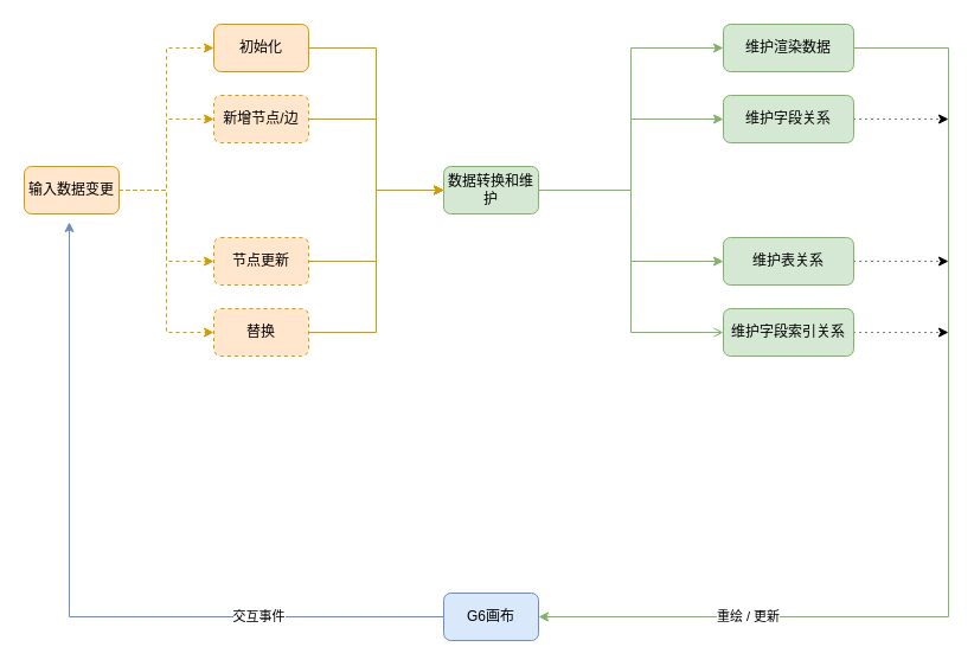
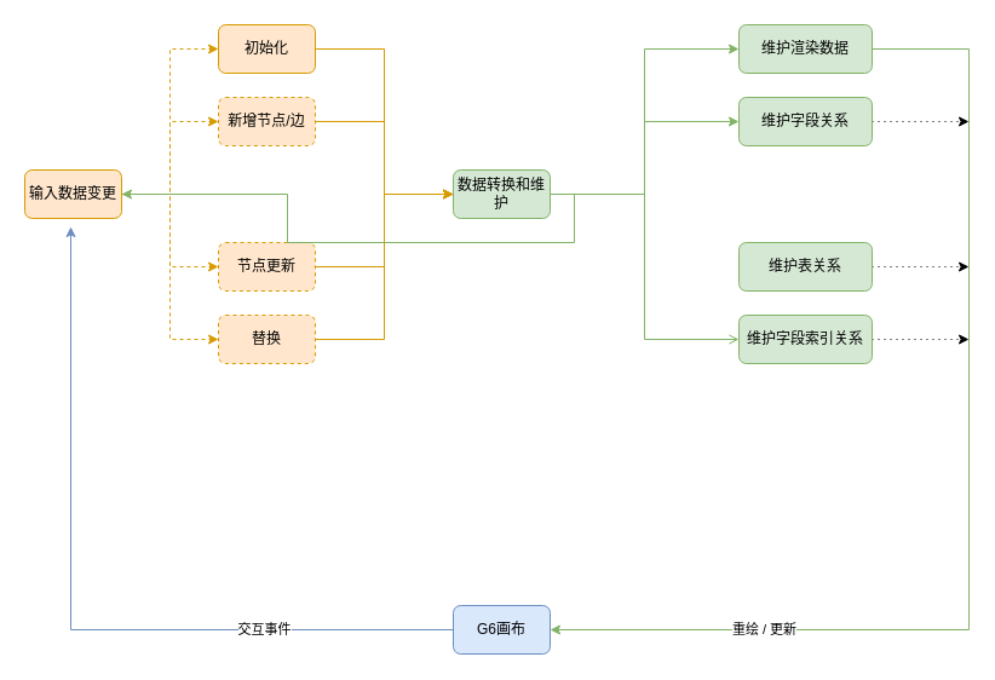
- <mxCell id="27" style="edgeStyle=orthogonalEdgeStyle;rounded=0;orthogonalLoop=1;jettySize=auto;html=1;exitX=1;exitY=0.5;exitDx=0;exitDy=0;entryX=0;entryY=0.5;entryDx=0;entryDy=0;fillColor=#d5e8d4;strokeColor=#82b366;" edge="1" parent="1" source="29" target="22"><mxGeometry relative="1" as="geometry" /></mxCell>
+ <mxCell id="27" style="edgeStyle=orthogonalEdgeStyle;rounded=0;orthogonalLoop=1;jettySize=auto;html=1;exitX=1;exitY=0.5;exitDx=0;exitDy=0;fillColor=#d5e8d4;strokeColor=#82b366;" edge="1" parent="1" source="29" target="6"><mxGeometry relative="1" as="geometry" /></mxCell>
